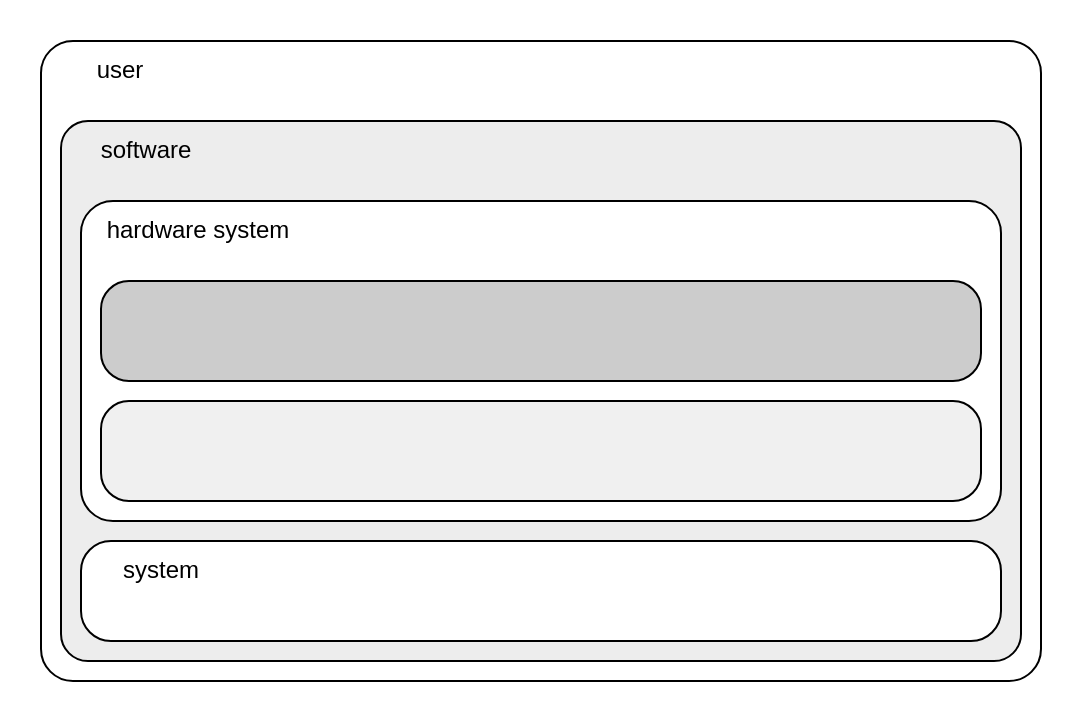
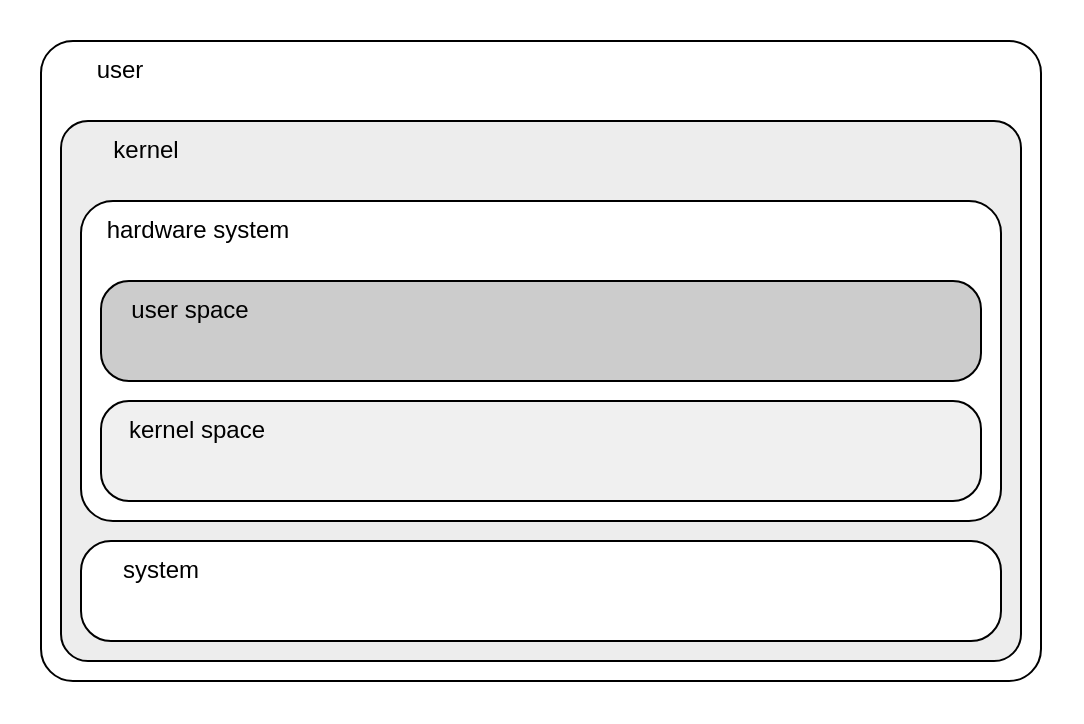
- <mxCell id="9" value="software" style="text;html=1;strokeColor=none;fillColor=none;align=center;verticalAlign=middle;whiteSpace=wrap;rounded=0;" parent="1" vertex="1"><mxGeometry x="42.5" y="60" width="60" height="30" as="geometry" /></mxCell>
+ <mxCell id="9" value="kernel" style="text;html=1;strokeColor=none;fillColor=none;align=center;verticalAlign=middle;whiteSpace=wrap;rounded=0;" parent="1" vertex="1"><mxGeometry x="42.5" y="60" width="60" height="30" as="geometry" /></mxCell>
+ <mxCell id="12" value="user space" style="text;html=1;strokeColor=none;fillColor=none;align=center;verticalAlign=middle;whiteSpace=wrap;rounded=0;" parent="1" vertex="1"><mxGeometry x="56.25" y="140" width="77.5" height="30" as="geometry" /></mxCell>
+ <mxCell id="8" value="kernel space" style="text;html=1;strokeColor=none;fillColor=none;align=center;verticalAlign=middle;whiteSpace=wrap;rounded=0;" parent="1" vertex="1"><mxGeometry x="56.25" y="200" width="85" height="30" as="geometry" /></mxCell>
